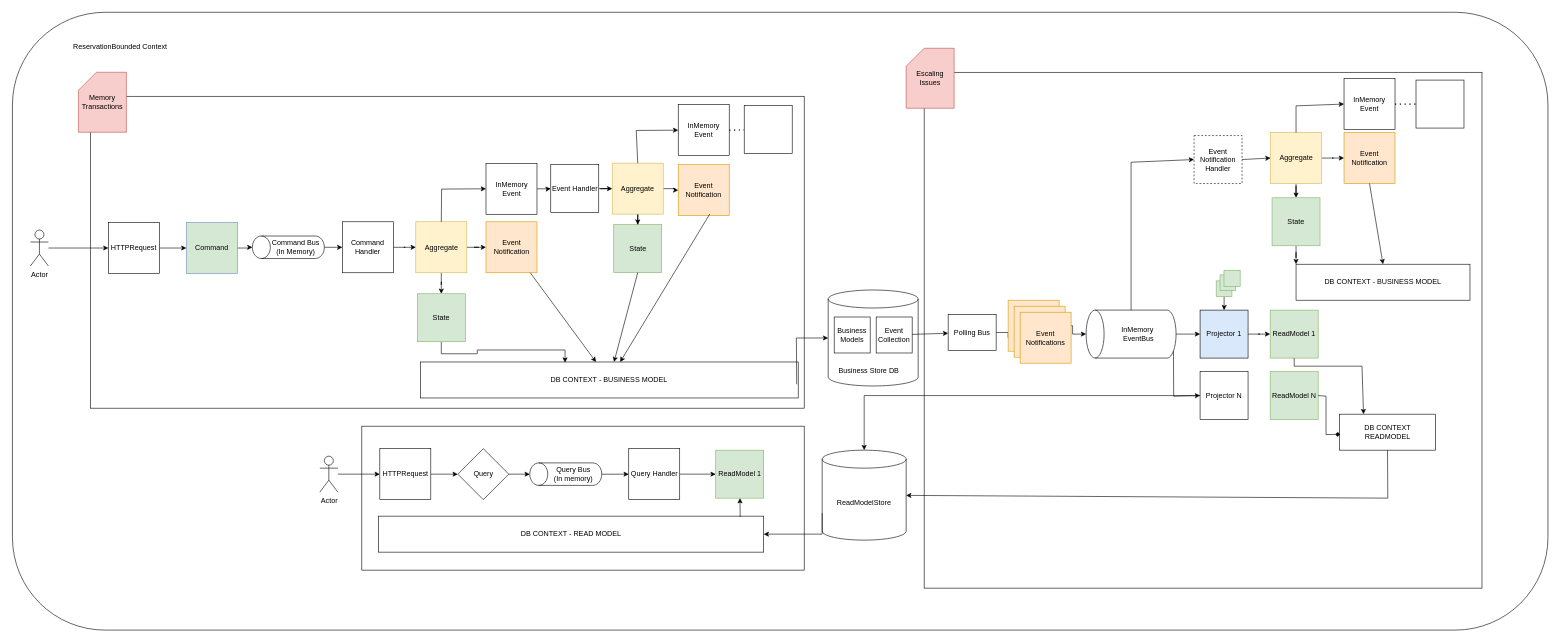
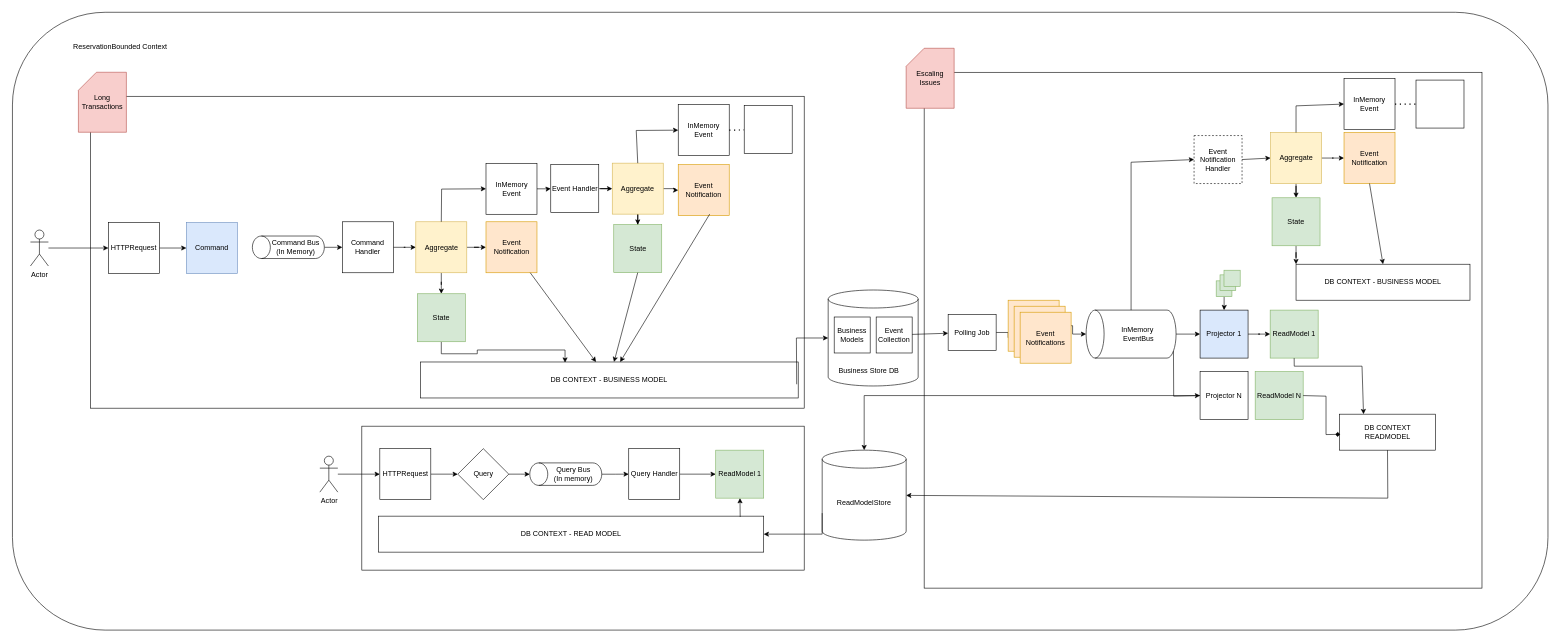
- <mxCell id="95" value="Memory Transactions" style="shape=card;whiteSpace=wrap;html=1;fillColor=#f8cecc;strokeColor=#b85450;" parent="1" vertex="1"><mxGeometry x="130" y="120" width="80" height="100" as="geometry" /></mxCell>
+ <mxCell id="95" value="Long Transactions" style="shape=card;whiteSpace=wrap;html=1;fillColor=#f8cecc;strokeColor=#b85450;" parent="1" vertex="1"><mxGeometry x="130" y="120" width="80" height="100" as="geometry" /></mxCell>
- <mxCell id="81" value="Command" style="whiteSpace=wrap;html=1;aspect=fixed;fillColor=#d5e8d4;strokeColor=#6c8ebf;" parent="1" vertex="1"><mxGeometry x="310" y="370.5" width="85" height="85" as="geometry" /></mxCell>
+ <mxCell id="81" value="Command" style="whiteSpace=wrap;html=1;aspect=fixed;fillColor=#dae8fc;strokeColor=#6c8ebf;" parent="1" vertex="1"><mxGeometry x="310" y="370.5" width="85" height="85" as="geometry" /></mxCell>
- <mxCell id="80" value="" style="edgeStyle=orthogonalEdgeStyle;rounded=0;orthogonalLoop=1;jettySize=auto;html=1;" parent="1" source="81" target="83" edge="1"><mxGeometry relative="1" as="geometry" /></mxCell>
- <mxCell id="23" value="Polling Bus" style="rounded=0;whiteSpace=wrap;html=1;" parent="1" vertex="1"><mxGeometry x="1580" y="523.75" width="80" height="60" as="geometry" /></mxCell>
+ <mxCell id="23" value="Polling Job" style="rounded=0;whiteSpace=wrap;html=1;" parent="1" vertex="1"><mxGeometry x="1580" y="523.75" width="80" height="60" as="geometry" /></mxCell>
- <mxCell id="8" value="ReadModel N" style="whiteSpace=wrap;html=1;aspect=fixed;fillColor=#d5e8d4;strokeColor=#82b366;" parent="1" vertex="1"><mxGeometry x="2116.87" y="619" width="80" height="80" as="geometry" /></mxCell>
+ <mxCell id="8" value="ReadModel N" style="whiteSpace=wrap;html=1;aspect=fixed;fillColor=#d5e8d4;strokeColor=#82b366;" parent="1" vertex="1"><mxGeometry x="2091.87" y="619" width="80" height="80" as="geometry" /></mxCell>
